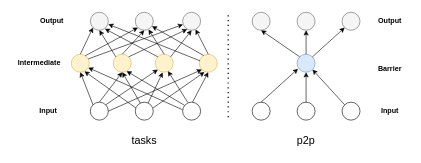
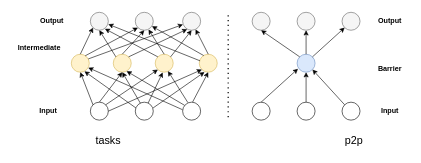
- <mxCell id="37" value="Intermediate" style="text;html=1;strokeColor=none;fillColor=none;align=center;verticalAlign=middle;whiteSpace=wrap;rounded=0;fontStyle=1" parent="1" vertex="1"><mxGeometry x="20" y="90" width="90" height="30" as="geometry" /></mxCell>
+ <mxCell id="37" value="Intermediate" style="text;html=1;strokeColor=none;fillColor=none;align=center;verticalAlign=middle;whiteSpace=wrap;rounded=0;fontStyle=1" parent="1" vertex="1"><mxGeometry x="20" y="65" width="90" height="30" as="geometry" /></mxCell>
- <mxCell id="39" value="&lt;font style=&quot;font-size: 18px;&quot;&gt;tasks&lt;/font&gt;" style="text;html=1;strokeColor=none;fillColor=none;align=center;verticalAlign=middle;whiteSpace=wrap;rounded=0;" parent="1" vertex="1"><mxGeometry x="210" y="220" width="60" height="30" as="geometry" /></mxCell>
+ <mxCell id="39" value="&lt;font style=&quot;font-size: 18px;&quot;&gt;tasks&lt;/font&gt;" style="text;html=1;strokeColor=none;fillColor=none;align=center;verticalAlign=middle;whiteSpace=wrap;rounded=0;" parent="1" vertex="1"><mxGeometry x="150" y="220" width="60" height="30" as="geometry" /></mxCell>
- <mxCell id="54" value="&lt;span style=&quot;font-size: 18px;&quot;&gt;p2p&lt;/span&gt;" style="text;html=1;strokeColor=none;fillColor=none;align=center;verticalAlign=middle;whiteSpace=wrap;rounded=0;" parent="1" vertex="1"><mxGeometry x="480" y="220" width="60" height="30" as="geometry" /></mxCell>
+ <mxCell id="54" value="&lt;span style=&quot;font-size: 18px;&quot;&gt;p2p&lt;/span&gt;" style="text;html=1;strokeColor=none;fillColor=none;align=center;verticalAlign=middle;whiteSpace=wrap;rounded=0;" parent="1" vertex="1"><mxGeometry x="560" y="220" width="60" height="30" as="geometry" /></mxCell>
